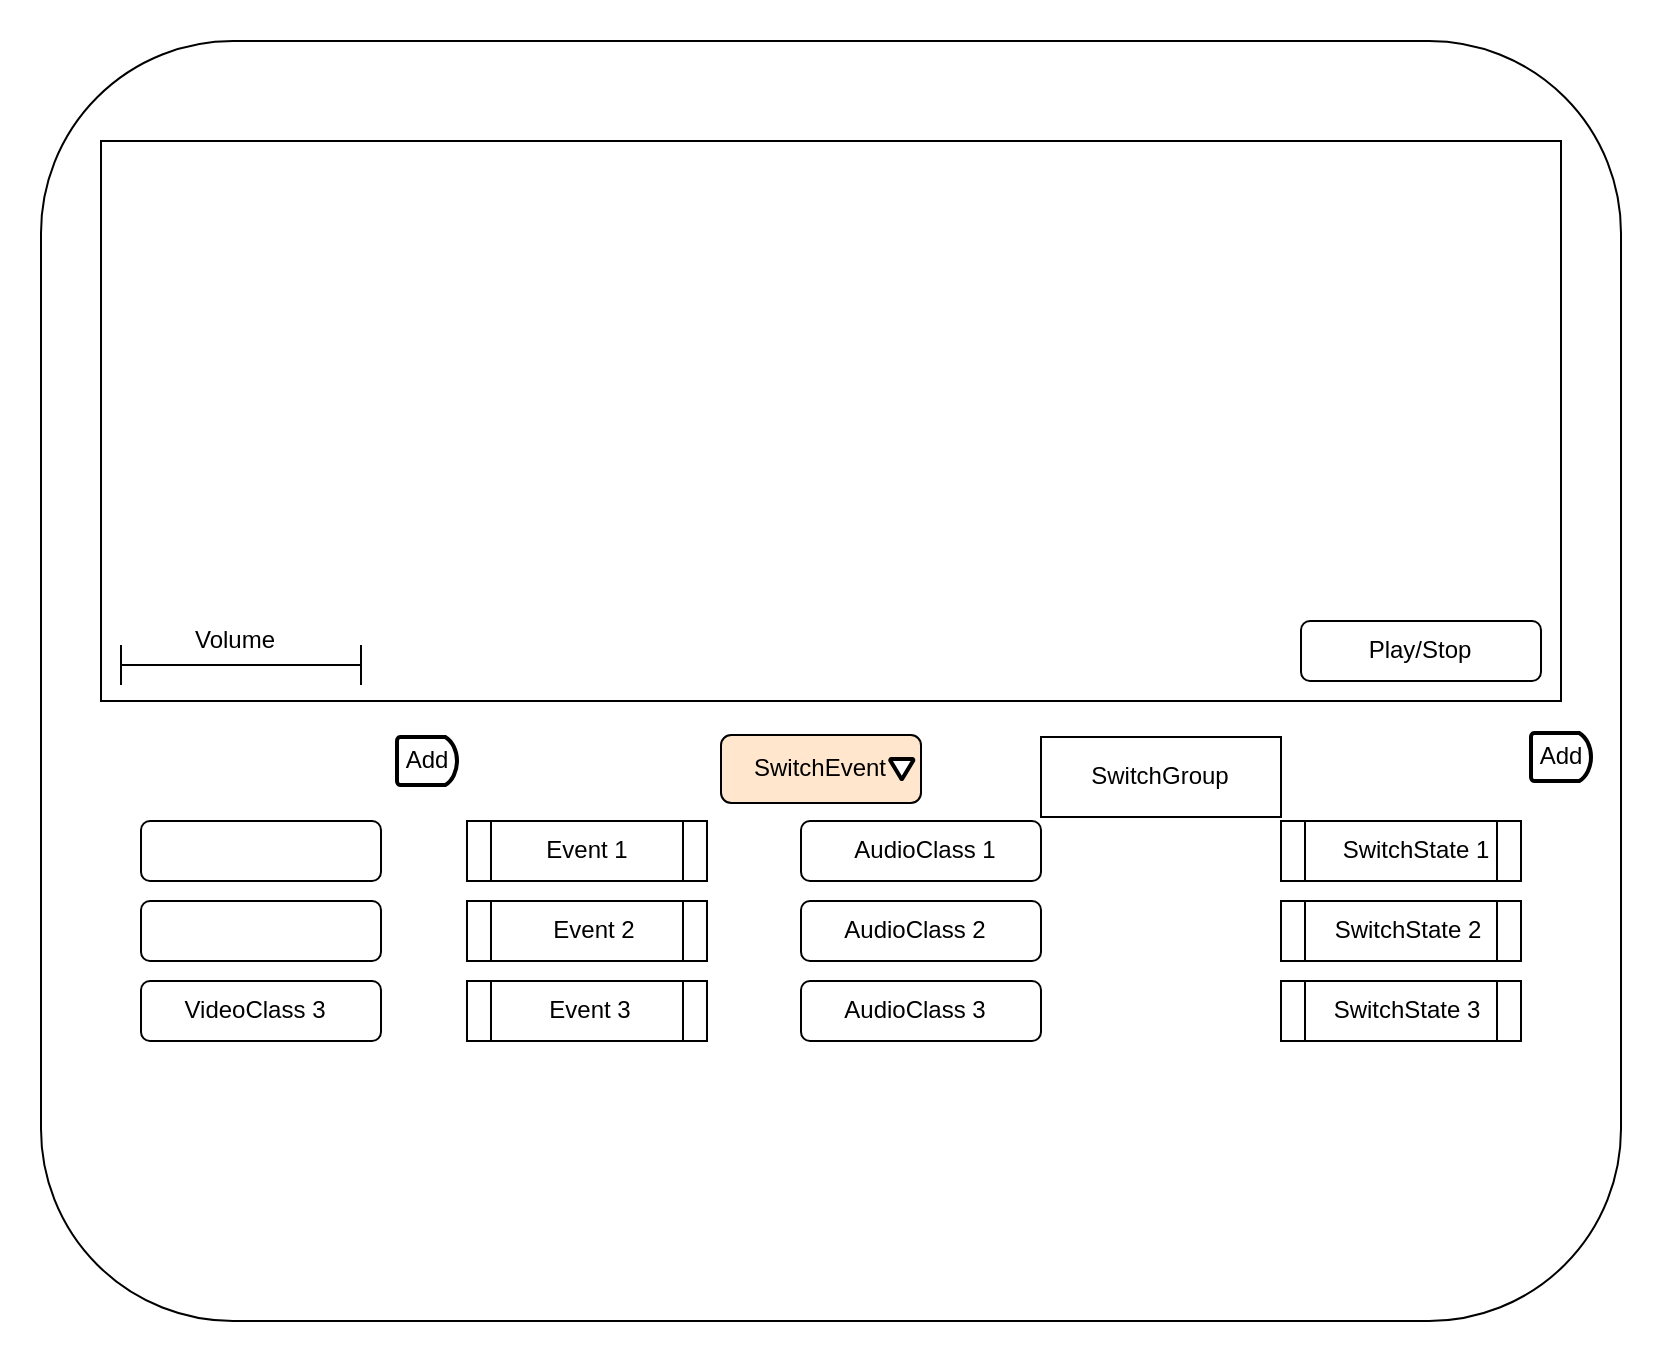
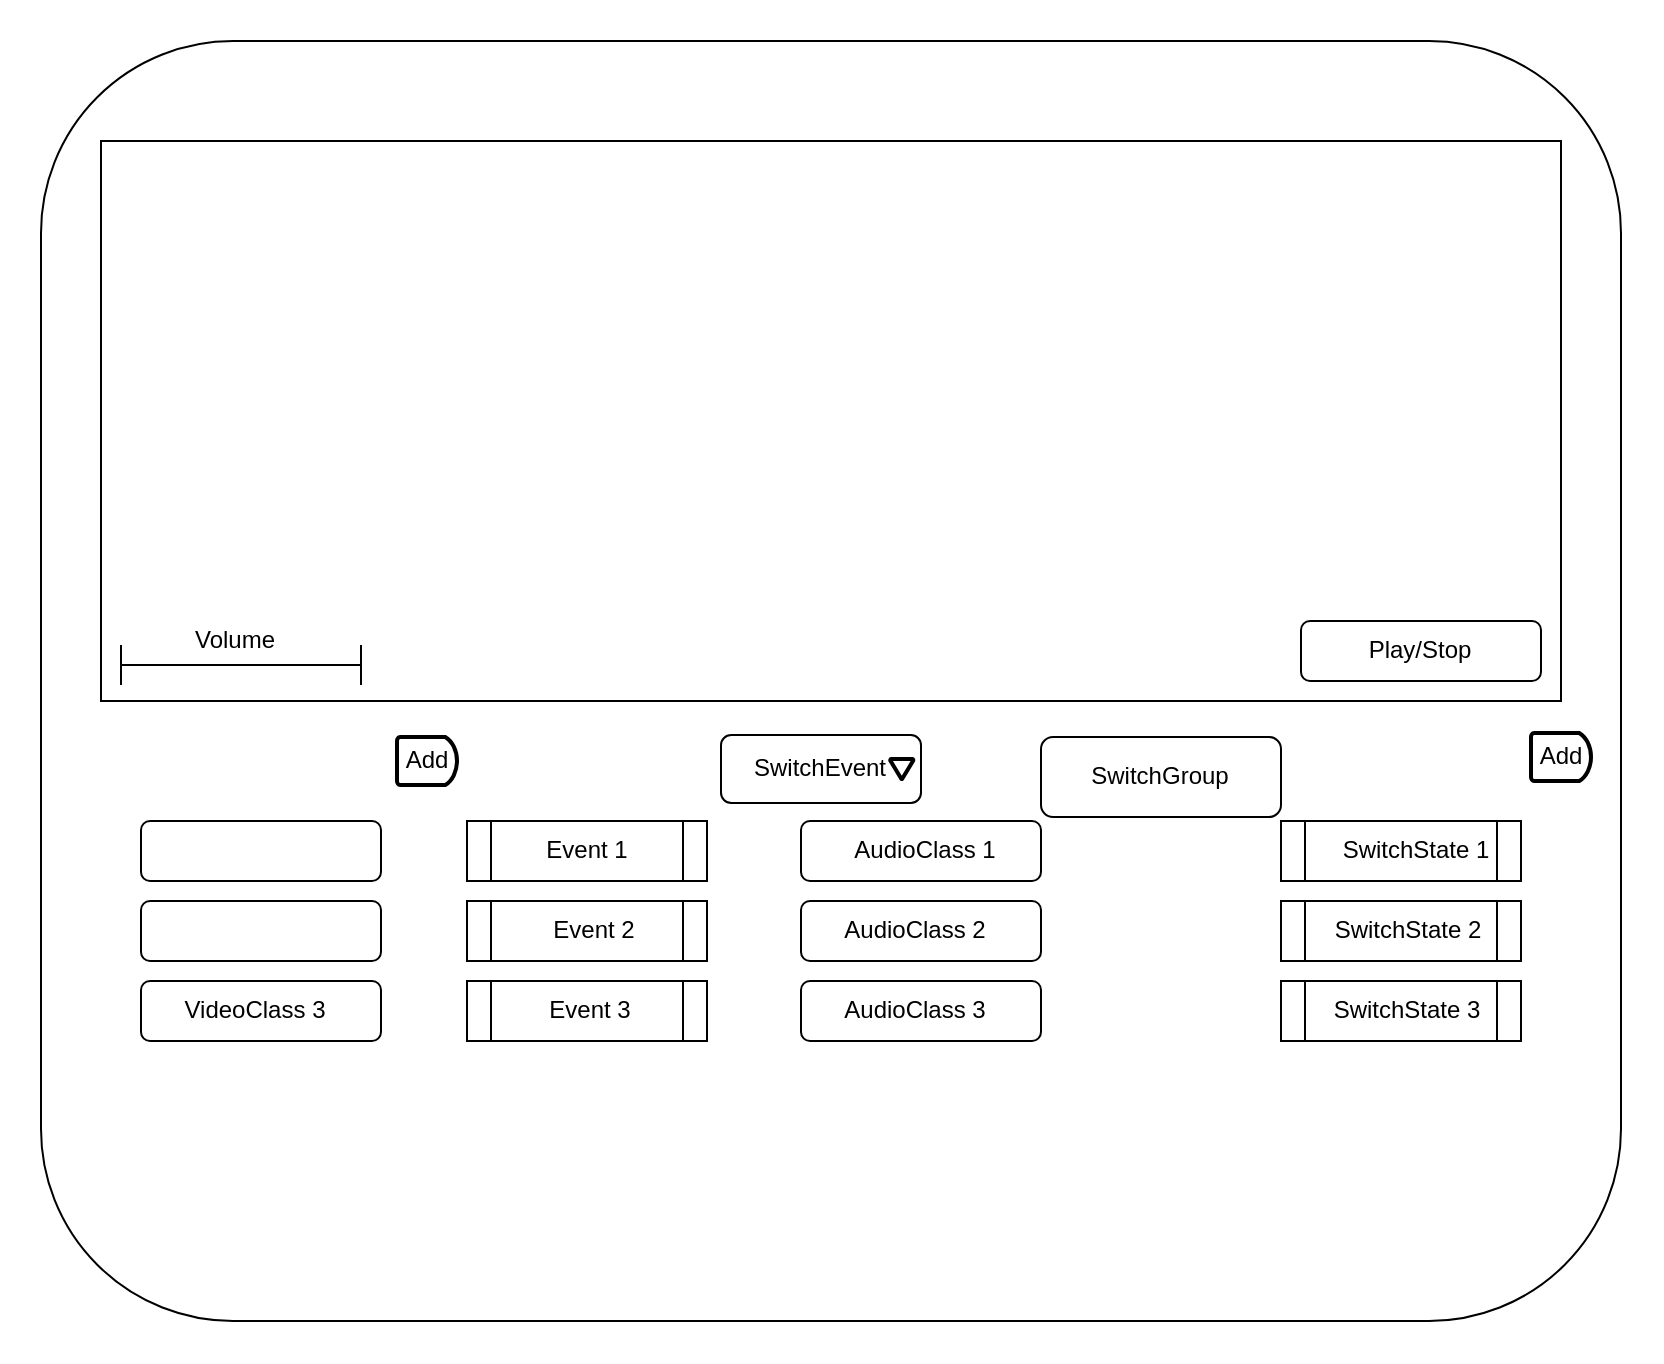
- <mxCell id="52" value="SwitchEvent" style="rounded=1;whiteSpace=wrap;html=1;fillColor=#ffe6cc;" vertex="1" parent="51"><mxGeometry y="1" width="100" height="34" as="geometry" /></mxCell>
+ <mxCell id="52" value="SwitchEvent" style="rounded=1;whiteSpace=wrap;html=1;" vertex="1" parent="51"><mxGeometry y="1" width="100" height="34" as="geometry" /></mxCell>
- <mxCell id="29" value="SwitchGroup" style="whiteSpace=wrap;html=1;rounded=0;" parent="1" vertex="1"><mxGeometry x="520" y="368" width="120" height="40" as="geometry" /></mxCell>
+ <mxCell id="29" value="SwitchGroup" style="rounded=1;whiteSpace=wrap;html=1;" parent="1" vertex="1"><mxGeometry x="520" y="368" width="120" height="40" as="geometry" /></mxCell>
